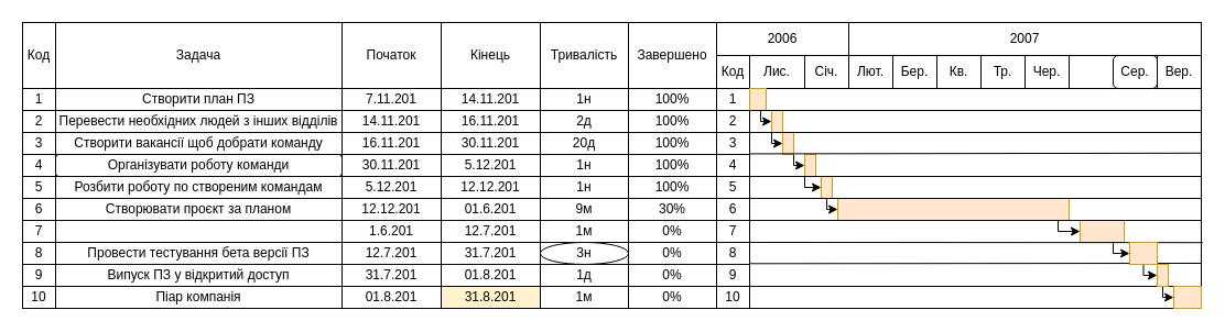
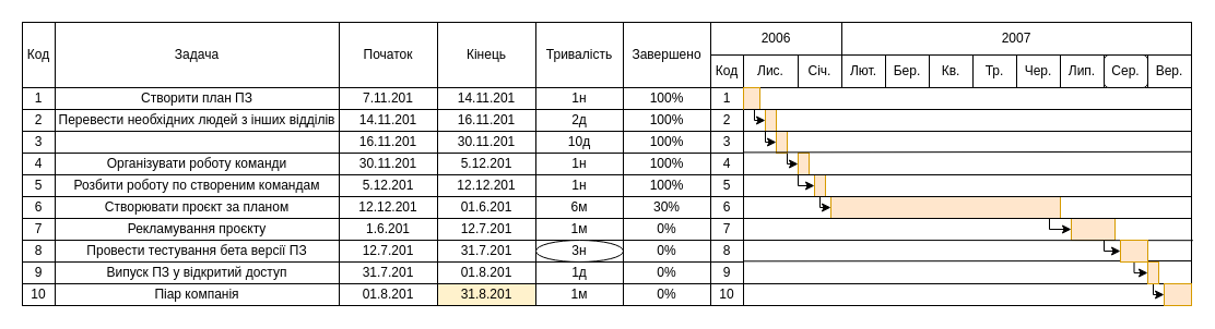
+ <mxCell id="78" value="Лип." style="rounded=0;whiteSpace=wrap;html=1;" vertex="1" parent="1"><mxGeometry x="970" y="50" width="40" height="30" as="geometry" /></mxCell>
- <mxCell id="17" value="Створити вакансії щоб добрати команду" style="rounded=0;whiteSpace=wrap;html=1;" vertex="1" parent="1"><mxGeometry x="50" y="120" width="260" height="20" as="geometry" /></mxCell>
- <mxCell id="36" value="20д" style="rounded=0;whiteSpace=wrap;html=1;" vertex="1" parent="1"><mxGeometry x="490" y="120" width="80" height="20" as="geometry" /></mxCell>
+ <mxCell id="36" value="10д" style="rounded=0;whiteSpace=wrap;html=1;" vertex="1" parent="1"><mxGeometry x="490" y="120" width="80" height="20" as="geometry" /></mxCell>
- <mxCell id="18" value="Організувати роботу команди" style="whiteSpace=wrap;html=1;rounded=1;" vertex="1" parent="1"><mxGeometry x="50" y="140" width="260" height="20" as="geometry" /></mxCell>
+ <mxCell id="18" value="Організувати роботу команди" style="rounded=0;whiteSpace=wrap;html=1;" vertex="1" parent="1"><mxGeometry x="50" y="140" width="260" height="20" as="geometry" /></mxCell>
- <mxCell id="45" value="9м" style="rounded=0;whiteSpace=wrap;html=1;" vertex="1" parent="1"><mxGeometry x="490" y="180" width="80" height="20" as="geometry" /></mxCell>
+ <mxCell id="45" value="6м" style="rounded=0;whiteSpace=wrap;html=1;" vertex="1" parent="1"><mxGeometry x="490" y="180" width="80" height="20" as="geometry" /></mxCell>
+ <mxCell id="21" value="Рекламування проєкту" style="rounded=0;whiteSpace=wrap;html=1;" vertex="1" parent="1"><mxGeometry x="50" y="200" width="260" height="20" as="geometry" /></mxCell>
